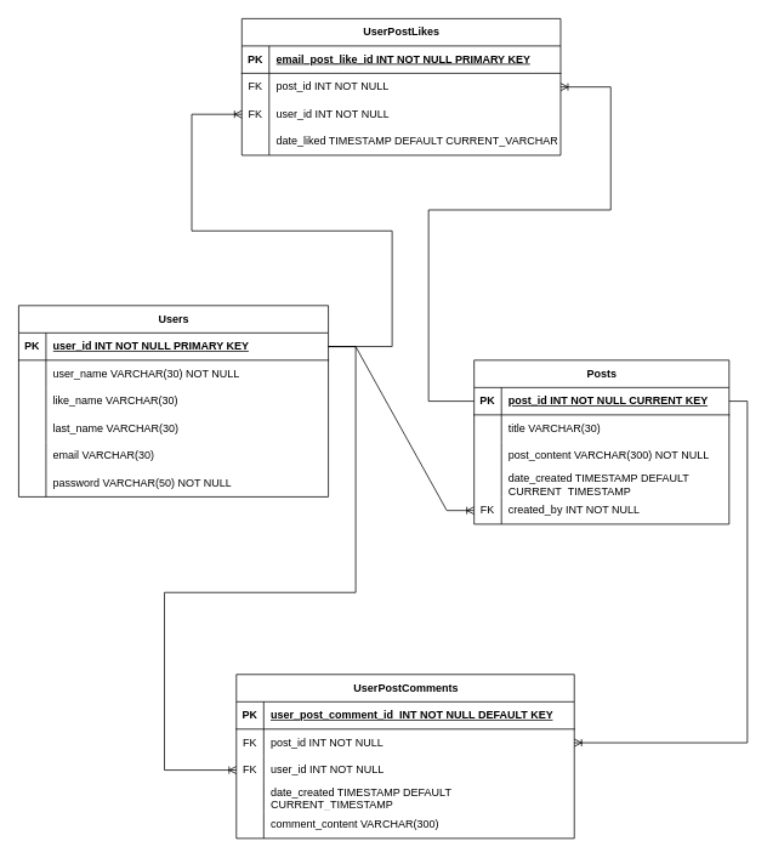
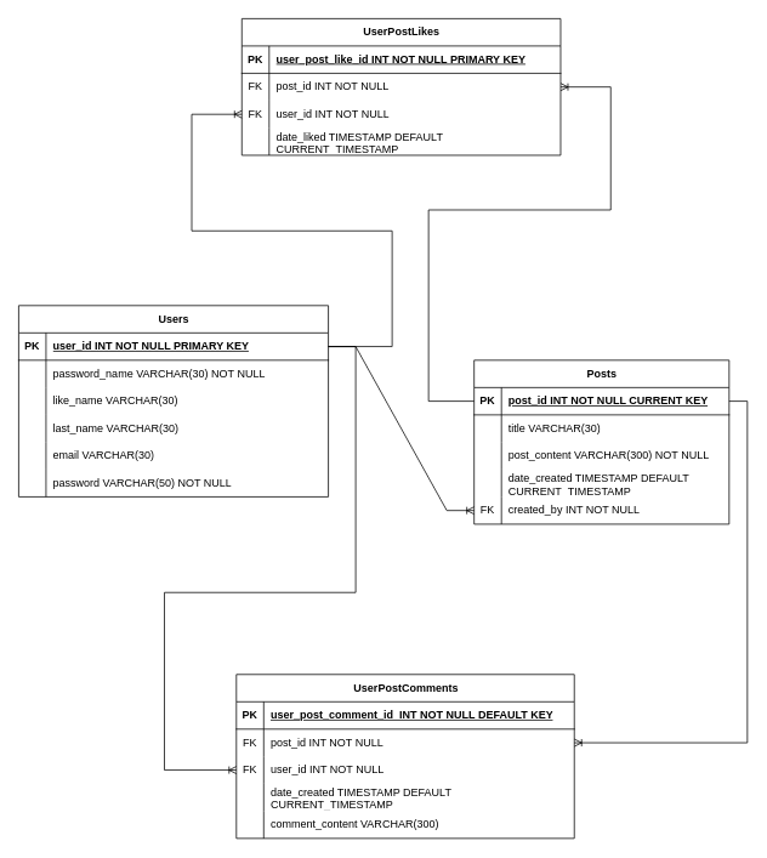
- <mxCell id="40" value="email_post_like_id INT NOT NULL PRIMARY KEY" style="shape=partialRectangle;connectable=0;fillColor=none;top=0;left=0;bottom=0;right=0;align=left;spacingLeft=6;fontStyle=5;overflow=hidden;whiteSpace=wrap;html=1;" parent="38" vertex="1"><mxGeometry x="30" width="320" height="30" as="geometry"><mxRectangle width="320" height="30" as="alternateBounds" /></mxGeometry></mxCell>
+ <mxCell id="40" value="user_post_like_id INT NOT NULL PRIMARY KEY" style="shape=partialRectangle;connectable=0;fillColor=none;top=0;left=0;bottom=0;right=0;align=left;spacingLeft=6;fontStyle=5;overflow=hidden;whiteSpace=wrap;html=1;" parent="38" vertex="1"><mxGeometry x="30" width="320" height="30" as="geometry"><mxRectangle width="320" height="30" as="alternateBounds" /></mxGeometry></mxCell>
- <mxCell id="49" value="date_liked TIMESTAMP DEFAULT CURRENT_VARCHAR" style="shape=partialRectangle;connectable=0;fillColor=none;top=0;left=0;bottom=0;right=0;align=left;spacingLeft=6;overflow=hidden;whiteSpace=wrap;html=1;" parent="47" vertex="1"><mxGeometry x="30" width="320" height="30" as="geometry"><mxRectangle width="320" height="30" as="alternateBounds" /></mxGeometry></mxCell>
+ <mxCell id="49" value="date_liked TIMESTAMP DEFAULT CURRENT_TIMESTAMP" style="shape=partialRectangle;connectable=0;fillColor=none;top=0;left=0;bottom=0;right=0;align=left;spacingLeft=6;overflow=hidden;whiteSpace=wrap;html=1;" parent="47" vertex="1"><mxGeometry x="30" width="320" height="30" as="geometry"><mxRectangle width="320" height="30" as="alternateBounds" /></mxGeometry></mxCell>
- <mxCell id="8" value="user_name VARCHAR(30) NOT NULL" style="shape=partialRectangle;connectable=0;fillColor=none;top=0;left=0;bottom=0;right=0;align=left;spacingLeft=6;overflow=hidden;whiteSpace=wrap;html=1;" parent="6" vertex="1"><mxGeometry x="30" width="310" height="30" as="geometry"><mxRectangle width="310" height="30" as="alternateBounds" /></mxGeometry></mxCell>
+ <mxCell id="8" value="password_name VARCHAR(30) NOT NULL" style="shape=partialRectangle;connectable=0;fillColor=none;top=0;left=0;bottom=0;right=0;align=left;spacingLeft=6;overflow=hidden;whiteSpace=wrap;html=1;" parent="6" vertex="1"><mxGeometry x="30" width="310" height="30" as="geometry"><mxRectangle width="310" height="30" as="alternateBounds" /></mxGeometry></mxCell>
